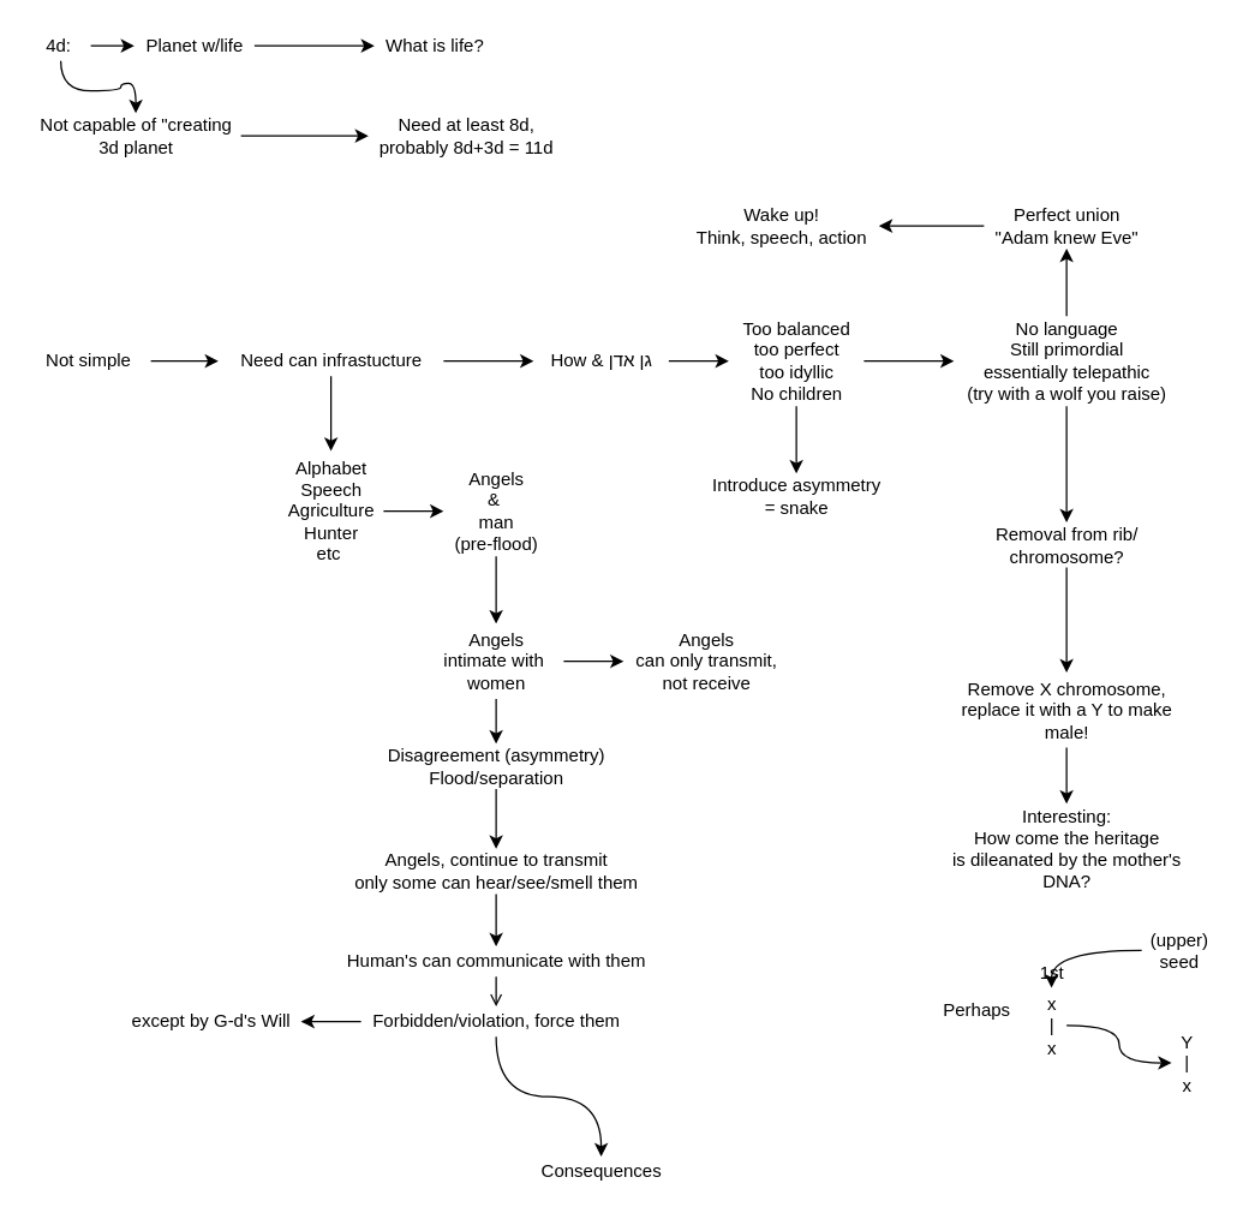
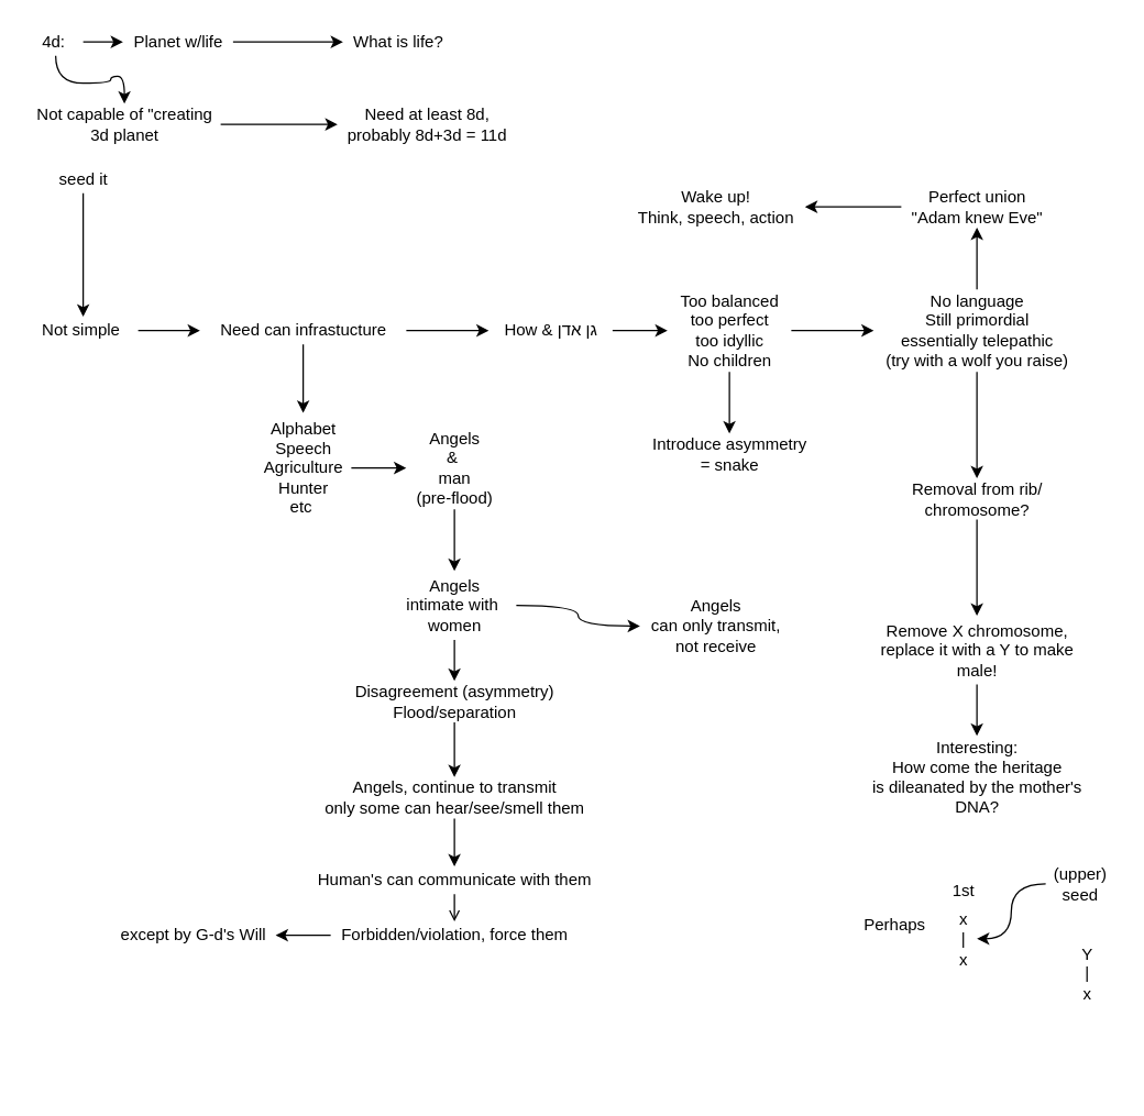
+ <mxCell id="12" value="seed it" style="text;html=1;align=center;verticalAlign=middle;resizable=0;points=[];autosize=1;strokeColor=none;fillColor=none;" vertex="1" parent="1"><mxGeometry x="35" y="120" width="50" height="20" as="geometry" /></mxCell>
+ <mxCell id="11" value="" style="edgeStyle=orthogonalEdgeStyle;curved=1;rounded=0;orthogonalLoop=1;jettySize=auto;html=1;" edge="1" parent="1" source="12" target="14"><mxGeometry relative="1" as="geometry" /></mxCell>
- <mxCell id="46" value="Angels&lt;br&gt;can only transmit,&lt;br&gt;not receive" style="text;html=1;align=center;verticalAlign=middle;resizable=0;points=[];autosize=1;strokeColor=none;fillColor=none;" vertex="1" parent="1"><mxGeometry x="415" y="415" width="110" height="50" as="geometry" /></mxCell>
+ <mxCell id="46" value="Angels&lt;br&gt;can only transmit,&lt;br&gt;not receive" style="text;html=1;align=center;verticalAlign=middle;resizable=0;points=[];autosize=1;strokeColor=none;fillColor=none;" vertex="1" parent="1"><mxGeometry x="465" y="430" width="110" height="50" as="geometry" /></mxCell>
- <mxCell id="40" value="(upper)&lt;br&gt;seed" style="text;html=1;align=center;verticalAlign=middle;resizable=0;points=[];autosize=1;strokeColor=none;fillColor=none;" vertex="1" parent="1"><mxGeometry x="760" y="617.5" width="50" height="30" as="geometry" /></mxCell>
+ <mxCell id="40" value="(upper)&lt;br&gt;seed" style="text;html=1;align=center;verticalAlign=middle;resizable=0;points=[];autosize=1;strokeColor=none;fillColor=none;" vertex="1" parent="1"><mxGeometry x="760" y="627.5" width="50" height="30" as="geometry" /></mxCell>
- <mxCell id="37" value="" style="edgeStyle=orthogonalEdgeStyle;curved=1;rounded=0;orthogonalLoop=1;jettySize=auto;html=1;" edge="1" parent="1" source="38" target="41"><mxGeometry relative="1" as="geometry" /></mxCell>
- <mxCell id="53" value="" style="edgeStyle=orthogonalEdgeStyle;curved=1;rounded=0;orthogonalLoop=1;jettySize=auto;html=1;" edge="1" parent="1" source="55" target="56"><mxGeometry relative="1" as="geometry" /></mxCell>
- <mxCell id="56" value="Consequences" style="text;html=1;align=center;verticalAlign=middle;resizable=0;points=[];autosize=1;strokeColor=none;fillColor=none;" vertex="1" parent="1"><mxGeometry x="350" y="770" width="100" height="20" as="geometry" /></mxCell>
